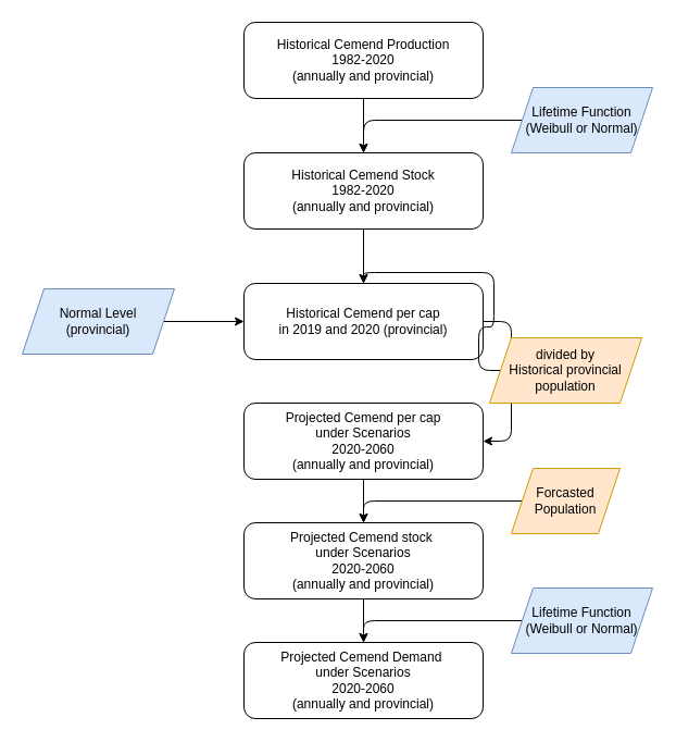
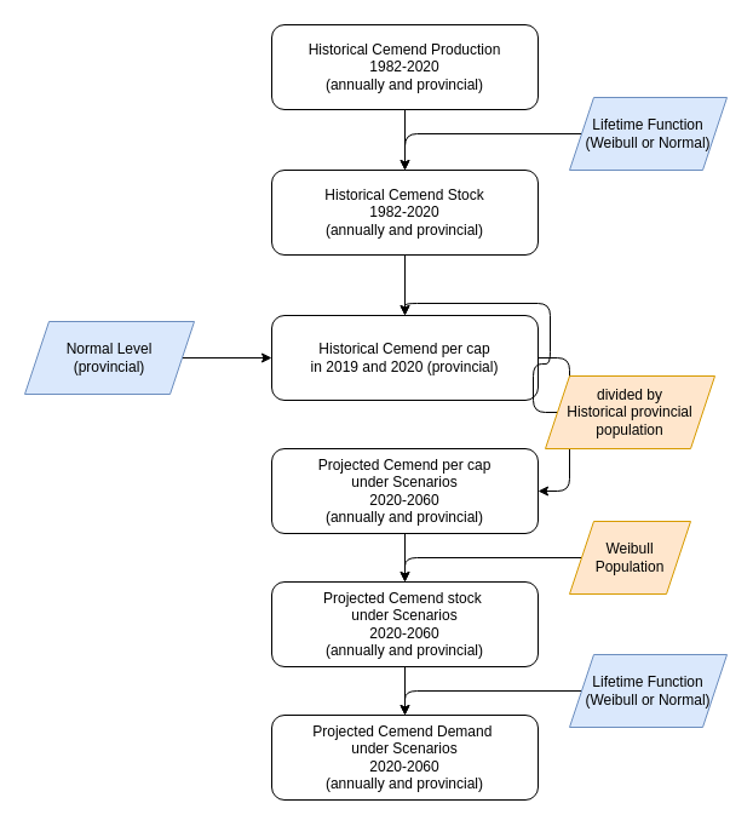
- <mxCell id="17" value="Forcasted &lt;br&gt;Population" style="shape=parallelogram;perimeter=parallelogramPerimeter;whiteSpace=wrap;html=1;fixedSize=1;fillColor=#ffe6cc;strokeColor=#d79b00;" parent="1" vertex="1"><mxGeometry x="470" y="430" width="100" height="60" as="geometry" /></mxCell>
+ <mxCell id="17" value="Weibull &lt;br&gt;Population" style="shape=parallelogram;perimeter=parallelogramPerimeter;whiteSpace=wrap;html=1;fixedSize=1;fillColor=#ffe6cc;strokeColor=#d79b00;" parent="1" vertex="1"><mxGeometry x="470" y="430" width="100" height="60" as="geometry" /></mxCell>
